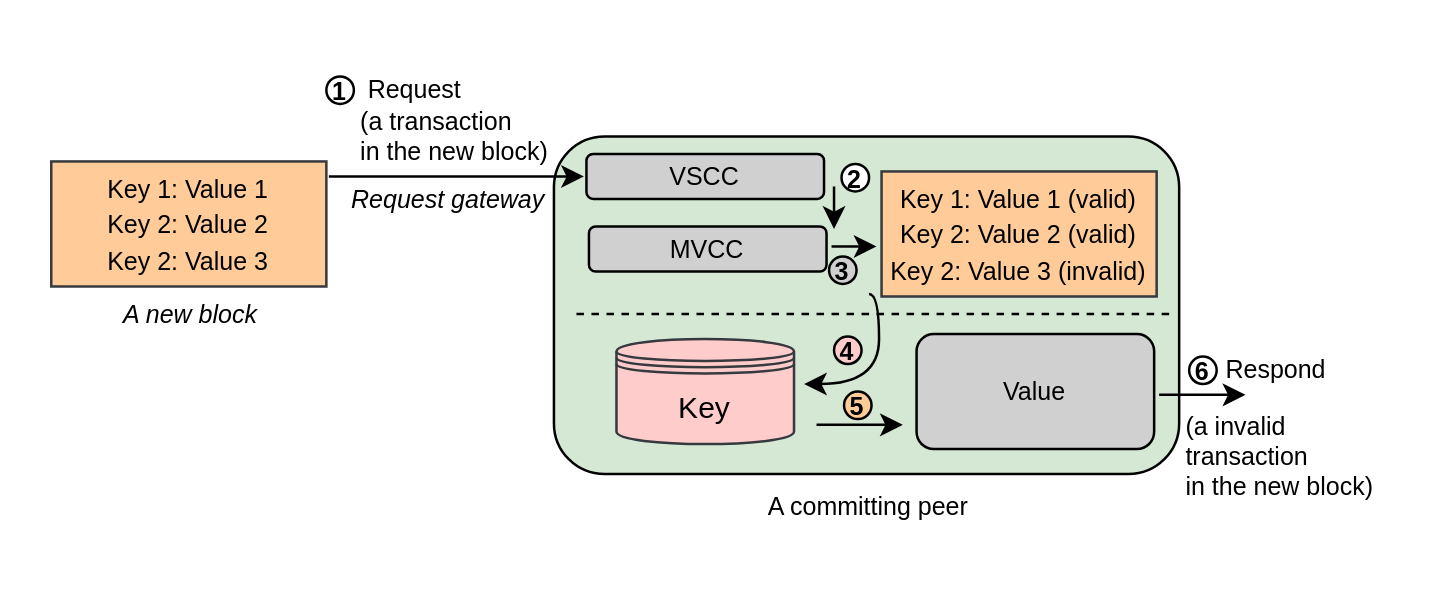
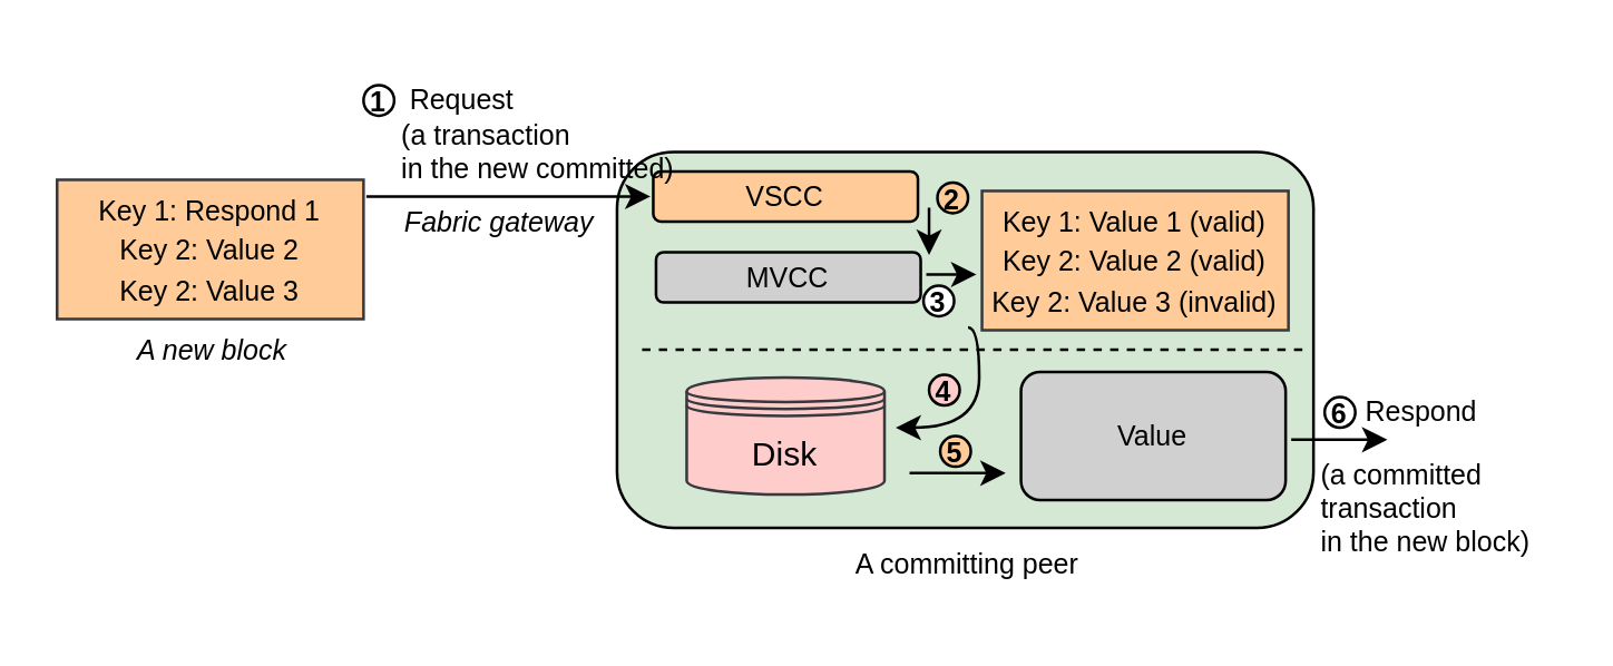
- <mxCell id="26" value="(a transaction &#10;in the new block)" style="text;strokeColor=none;fillColor=none;align=left;verticalAlign=middle;spacingLeft=4;spacingRight=4;overflow=hidden;points=[[0,0.5],[1,0.5]];portConstraint=eastwest;rotatable=0;fontSize=10;fontColor=#000000;" parent="1" vertex="1"><mxGeometry x="138" y="39" width="117" height="30" as="geometry" /></mxCell>
+ <mxCell id="26" value="(a transaction &#10;in the new committed)" style="text;strokeColor=none;fillColor=none;align=left;verticalAlign=middle;spacingLeft=4;spacingRight=4;overflow=hidden;points=[[0,0.5],[1,0.5]];portConstraint=eastwest;rotatable=0;fontSize=10;fontColor=#000000;" parent="1" vertex="1"><mxGeometry x="138" y="39" width="117" height="30" as="geometry" /></mxCell>
- <mxCell id="5" value="VSCC" style="rounded=1;whiteSpace=wrap;html=1;fontSize=10;fillColor=#D0D0D0;" parent="1" vertex="1"><mxGeometry x="234" y="61" width="95" height="18" as="geometry" /></mxCell>
+ <mxCell id="5" value="VSCC" style="rounded=1;whiteSpace=wrap;html=1;fontSize=10;fillColor=#ffcc99;" parent="1" vertex="1"><mxGeometry x="234" y="61" width="95" height="18" as="geometry" /></mxCell>
- <mxCell id="18" value="2" style="ellipse;whiteSpace=wrap;html=1;aspect=fixed;fontSize=10;strokeColor=#000000;fillColor=#FFFFFF;fontStyle=1" parent="1" vertex="1"><mxGeometry x="336" y="65" width="11" height="11" as="geometry" /></mxCell>
+ <mxCell id="18" value="2" style="ellipse;whiteSpace=wrap;html=1;aspect=fixed;fontSize=10;strokeColor=#000000;fillColor=#ffcc99;fontStyle=1;" parent="1" vertex="1"><mxGeometry x="336" y="65" width="11" height="11" as="geometry" /></mxCell>
- <mxCell id="16" value="&lt;font color=&quot;#000000&quot;&gt;&lt;i&gt;Request gateway&lt;/i&gt;&lt;/font&gt;" style="text;html=1;strokeColor=none;fillColor=none;align=center;verticalAlign=middle;whiteSpace=wrap;rounded=0;shadow=0;fontSize=10;fontColor=#0000CC;" parent="1" vertex="1"><mxGeometry x="139" y="64" width="80" height="30" as="geometry" /></mxCell>
+ <mxCell id="16" value="&lt;font color=&quot;#000000&quot;&gt;&lt;i&gt;Fabric gateway&lt;/i&gt;&lt;/font&gt;" style="text;html=1;strokeColor=none;fillColor=none;align=center;verticalAlign=middle;whiteSpace=wrap;rounded=0;shadow=0;fontSize=10;fontColor=#0000CC;" parent="1" vertex="1"><mxGeometry x="139" y="64" width="80" height="30" as="geometry" /></mxCell>
- <mxCell id="3" value="&lt;font style=&quot;font-size: 10px;&quot;&gt;Key 1: Value 1&lt;br&gt;Key 2: Value 2&lt;br&gt;Key 2: Value 3&lt;/font&gt;" style="rounded=0;whiteSpace=wrap;html=1;fillColor=#ffcc99;strokeColor=#36393d;" parent="1" vertex="1"><mxGeometry x="20" y="64" width="110" height="50" as="geometry" /></mxCell>
+ <mxCell id="3" value="&lt;font style=&quot;font-size: 10px;&quot;&gt;Key 1: Respond 1&lt;br&gt;Key 2: Value 2&lt;br&gt;Key 2: Value 3&lt;/font&gt;" style="rounded=0;whiteSpace=wrap;html=1;fillColor=#ffcc99;strokeColor=#36393d;" parent="1" vertex="1"><mxGeometry x="20" y="64" width="110" height="50" as="geometry" /></mxCell>
- <mxCell id="19" value="3" style="ellipse;whiteSpace=wrap;html=1;aspect=fixed;fontSize=10;strokeColor=#000000;fillColor=#d0d0d0;fontStyle=1;" parent="1" vertex="1"><mxGeometry x="331" y="102" width="11" height="11" as="geometry" /></mxCell>
+ <mxCell id="19" value="3" style="ellipse;whiteSpace=wrap;html=1;aspect=fixed;fontSize=10;strokeColor=#000000;fillColor=#FFFFFF;fontStyle=1" parent="1" vertex="1"><mxGeometry x="331" y="102" width="11" height="11" as="geometry" /></mxCell>
- <mxCell id="8" value="Key" style="shape=datastore;whiteSpace=wrap;html=1;fillColor=#ffcccc;strokeColor=#36393d;" parent="1" vertex="1"><mxGeometry x="246" y="135" width="71" height="42" as="geometry" /></mxCell>
+ <mxCell id="8" value="Disk" style="shape=datastore;whiteSpace=wrap;html=1;fillColor=#ffcccc;strokeColor=#36393d;" parent="1" vertex="1"><mxGeometry x="246" y="135" width="71" height="42" as="geometry" /></mxCell>
- <mxCell id="27" value="(a invalid &#10;transaction&#10;in the new block)" style="text;strokeColor=none;fillColor=none;align=left;verticalAlign=middle;spacingLeft=4;spacingRight=4;overflow=hidden;points=[[0,0.5],[1,0.5]];portConstraint=eastwest;rotatable=0;fontSize=10;fontColor=#000000;" parent="1" vertex="1"><mxGeometry x="468" y="161" width="89" height="42" as="geometry" /></mxCell>
+ <mxCell id="27" value="(a committed &#10;transaction&#10;in the new block)" style="text;strokeColor=none;fillColor=none;align=left;verticalAlign=middle;spacingLeft=4;spacingRight=4;overflow=hidden;points=[[0,0.5],[1,0.5]];portConstraint=eastwest;rotatable=0;fontSize=10;fontColor=#000000;" parent="1" vertex="1"><mxGeometry x="468" y="161" width="89" height="42" as="geometry" /></mxCell>
